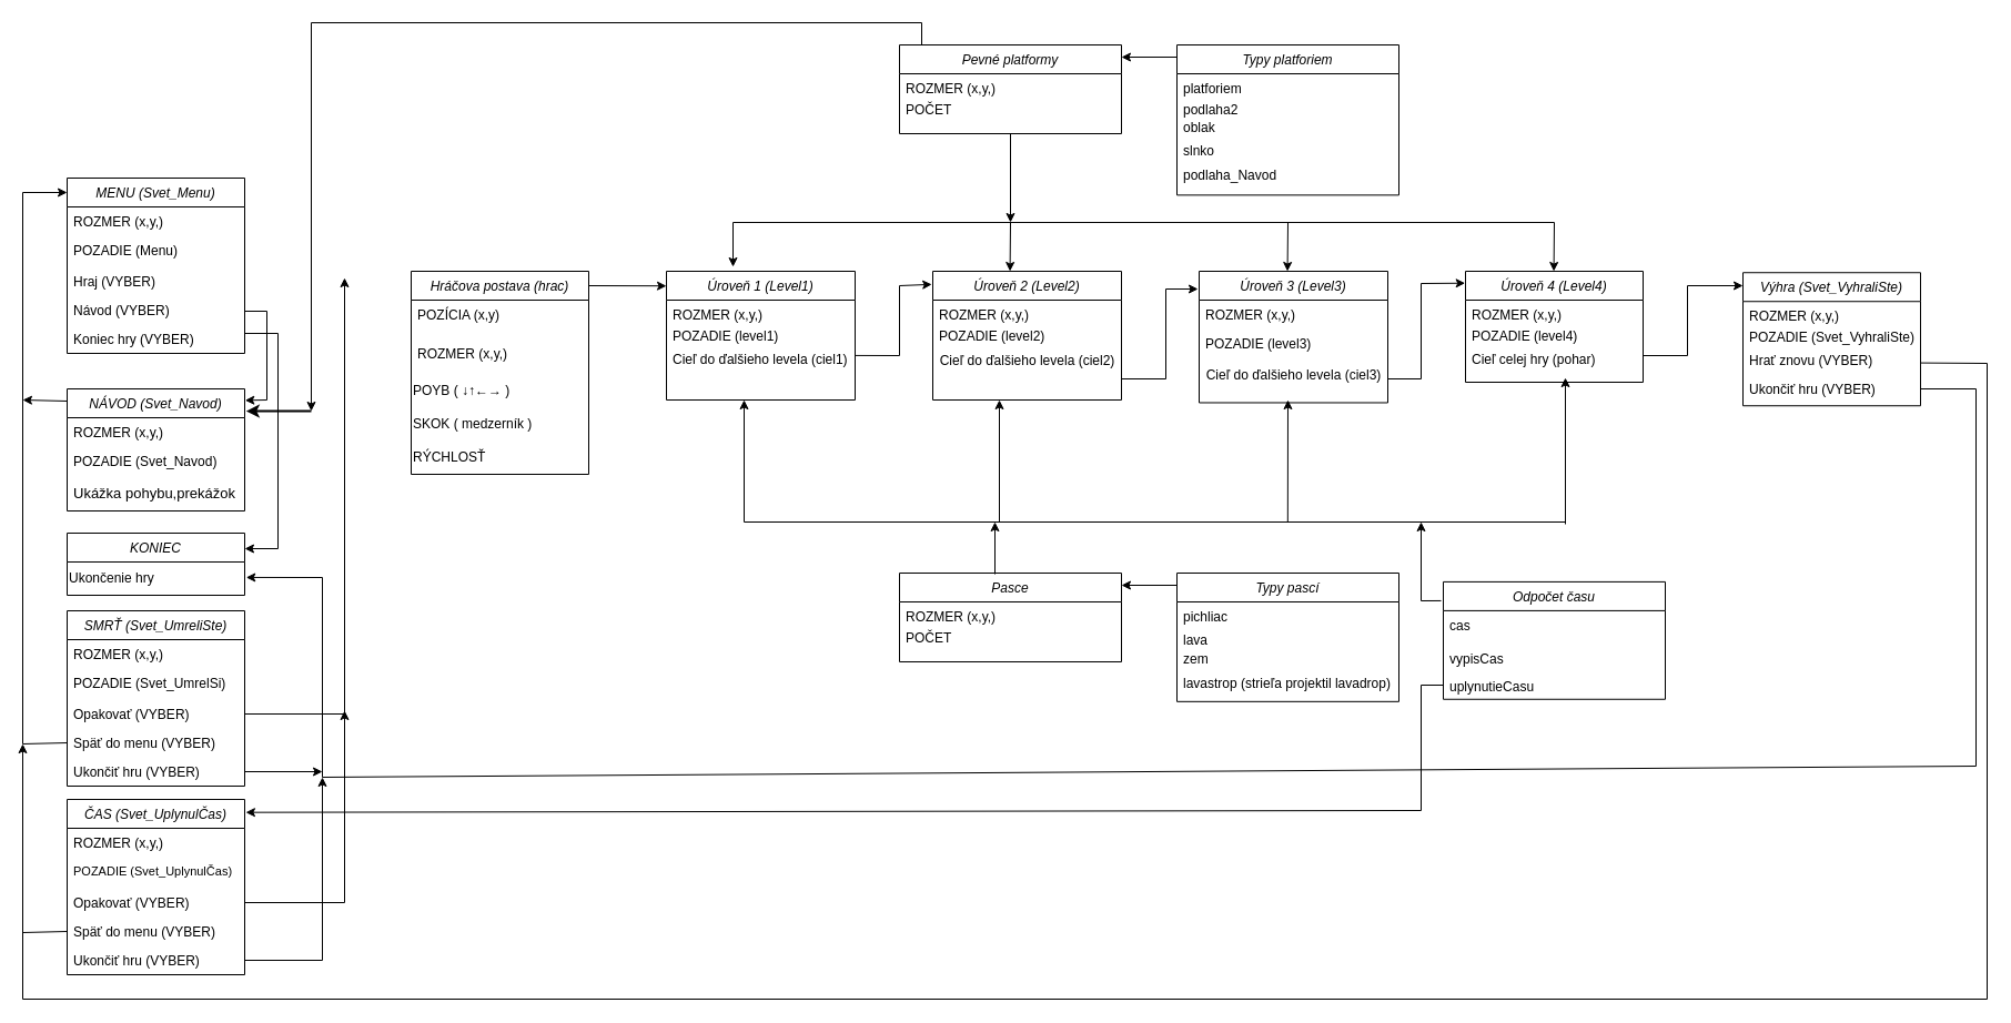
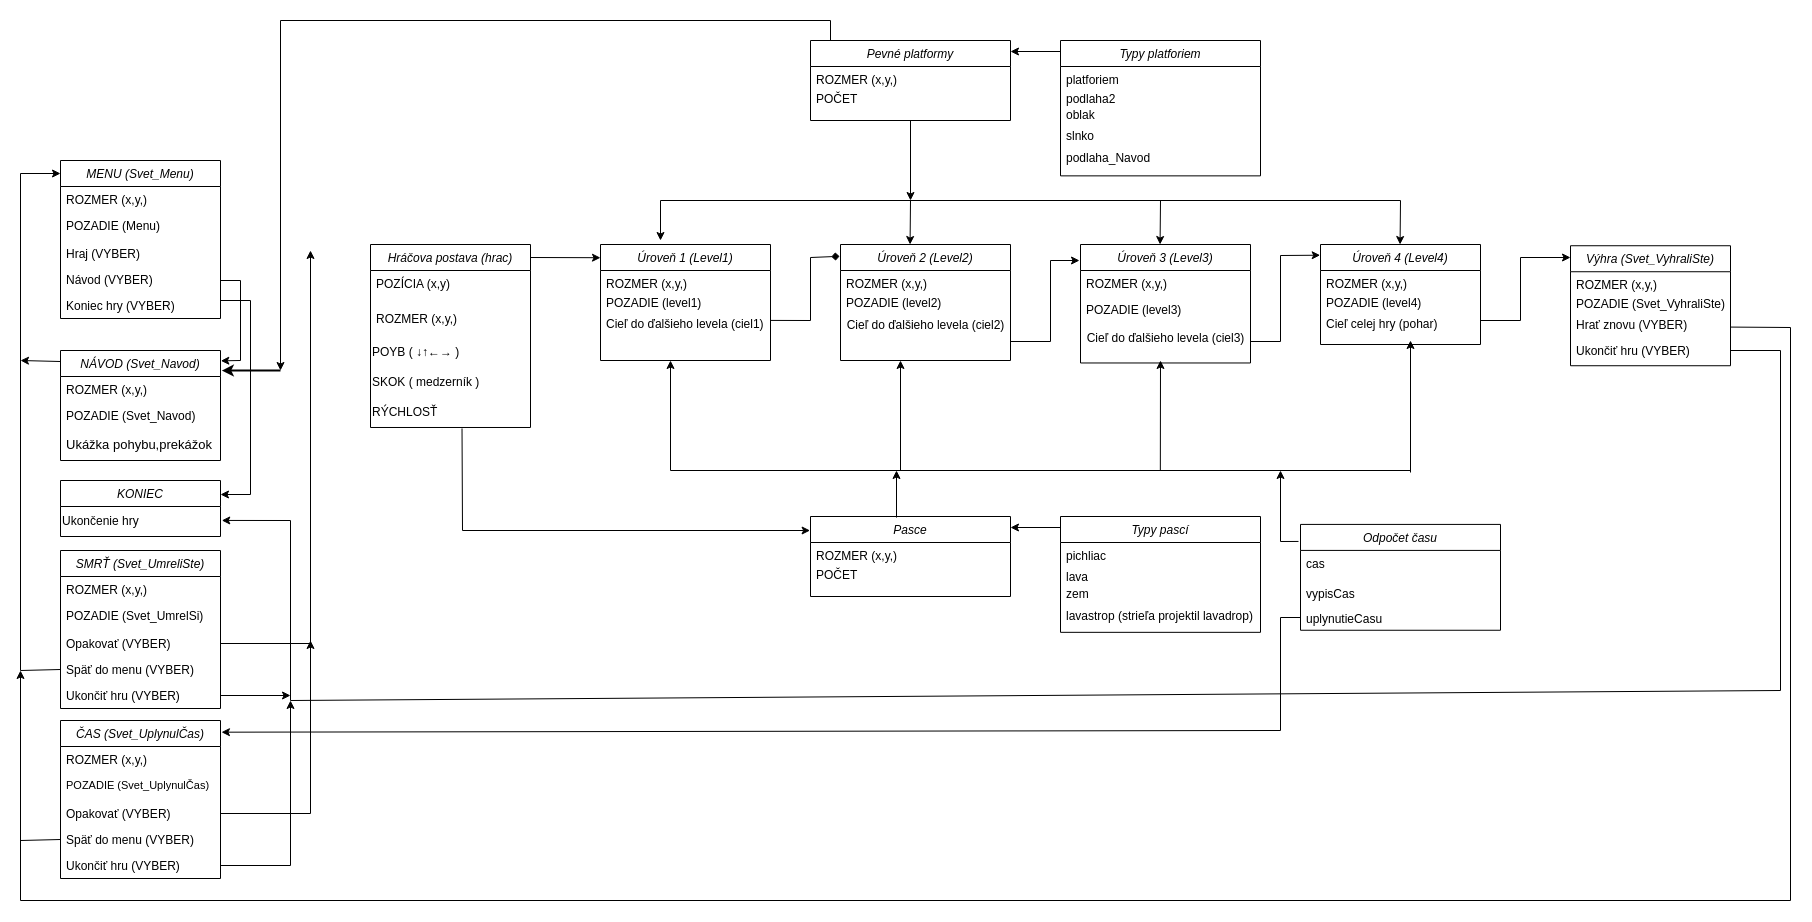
- <mxCell id="76" value="" style="endArrow=classic;html=1;rounded=0;exitX=1;exitY=0.5;exitDx=0;exitDy=0;entryX=-0.005;entryY=0.102;entryDx=0;entryDy=0;entryPerimeter=0;" parent="1" source="15" target="19" edge="1"><mxGeometry width="50" height="50" relative="1" as="geometry"><mxPoint x="910" y="360" as="sourcePoint" /><mxPoint x="960" y="310" as="targetPoint" /><Array as="points"><mxPoint x="810" y="320" /><mxPoint x="810" y="257" /></Array></mxGeometry></mxCell>
+ <mxCell id="76" value="" style="endArrow=diamond;html=1;rounded=0;exitX=1;exitY=0.5;exitDx=0;exitDy=0;entryX=-0.005;entryY=0.102;entryDx=0;entryDy=0;entryPerimeter=0;" parent="1" source="15" target="19" edge="1"><mxGeometry width="50" height="50" relative="1" as="geometry"><mxPoint x="910" y="360" as="sourcePoint" /><mxPoint x="960" y="310" as="targetPoint" /><Array as="points"><mxPoint x="810" y="320" /><mxPoint x="810" y="257" /></Array></mxGeometry></mxCell>
+ <mxCell id="75" value="" style="endArrow=classic;html=1;rounded=0;exitX=0.572;exitY=1.032;exitDx=0;exitDy=0;exitPerimeter=0;entryX=-0.002;entryY=0.175;entryDx=0;entryDy=0;entryPerimeter=0;" parent="1" source="43" target="60" edge="1"><mxGeometry width="50" height="50" relative="1" as="geometry"><mxPoint x="690" y="490" as="sourcePoint" /><mxPoint x="460" y="540" as="targetPoint" /><Array as="points"><mxPoint x="462" y="530" /></Array></mxGeometry></mxCell>
